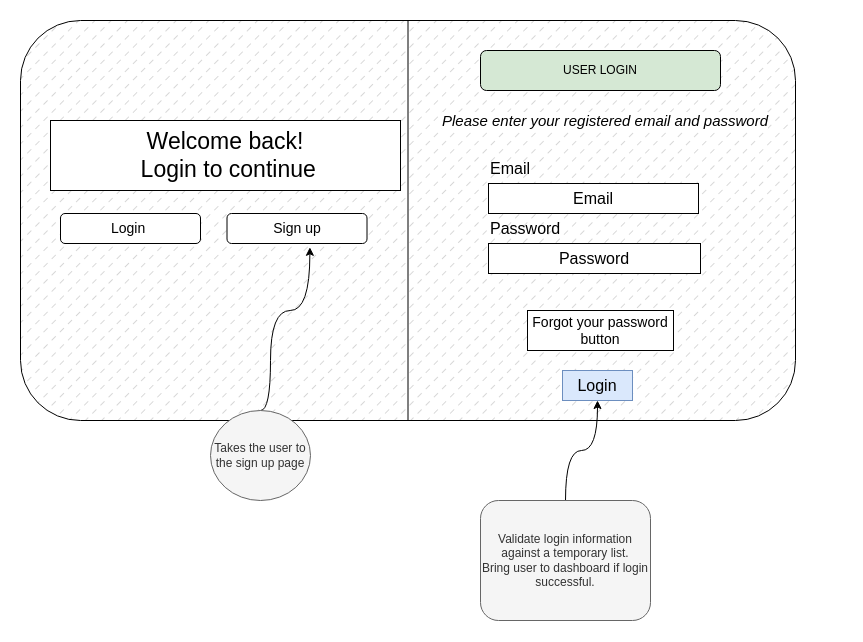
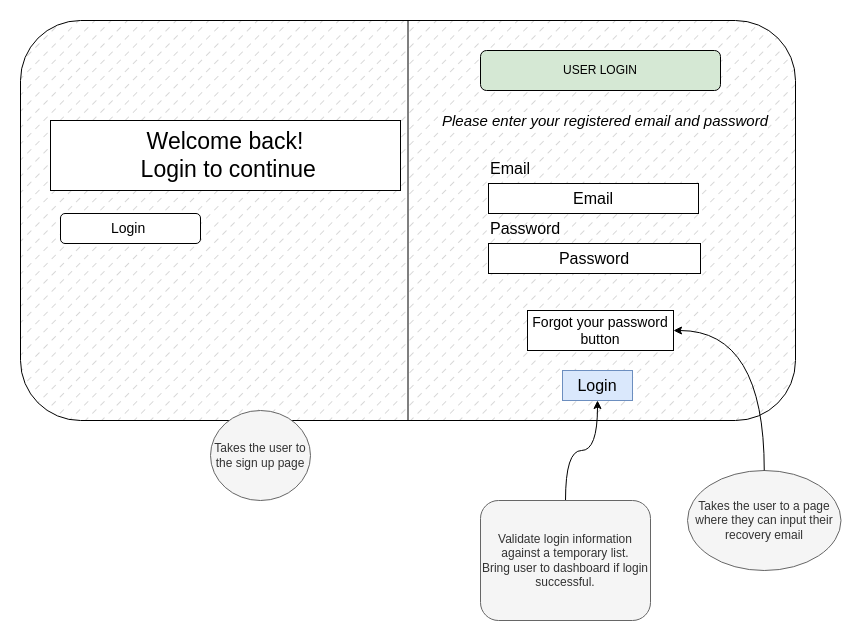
- <mxCell id="3" value="Sign up" style="rounded=1;whiteSpace=wrap;html=1;shadow=0;labelBackgroundColor=default;labelBorderColor=none;fillStyle=solid;fontSize=14;fillColor=default;gradientColor=none;" parent="1" vertex="1"><mxGeometry x="226.5" y="213" width="140" height="30" as="geometry" /></mxCell>
- <mxCell id="4" style="edgeStyle=orthogonalEdgeStyle;rounded=0;orthogonalLoop=1;jettySize=auto;html=1;entryX=0.592;entryY=1.127;entryDx=0;entryDy=0;entryPerimeter=0;fontSize=16;curved=1;exitX=0.5;exitY=0;exitDx=0;exitDy=0;" edge="1" parent="1" source="5" target="3"><mxGeometry relative="1" as="geometry"><Array as="points"><mxPoint x="270" y="410" /><mxPoint x="270" y="310" /><mxPoint x="309" y="310" /></Array></mxGeometry></mxCell>
+ <mxCell id="7" style="edgeStyle=orthogonalEdgeStyle;rounded=0;orthogonalLoop=1;jettySize=auto;html=1;entryX=1;entryY=0.5;entryDx=0;entryDy=0;fontSize=14;curved=1;exitX=0.5;exitY=0;exitDx=0;exitDy=0;" parent="1" source="6" target="14" edge="1"><mxGeometry relative="1" as="geometry"><mxPoint x="772" y="400" as="targetPoint" /><mxPoint x="794.25" y="310" as="sourcePoint" /></mxGeometry></mxCell>
+ <mxCell id="6" value="Takes the user to a page where they can input their recovery email" style="ellipse;whiteSpace=wrap;html=1;shadow=0;labelBackgroundColor=none;labelBorderColor=none;fillStyle=solid;fontSize=12;fillColor=#f5f5f5;strokeColor=#666666;fontColor=#333333;" parent="1" vertex="1"><mxGeometry x="687" y="470" width="153.5" height="100" as="geometry" /></mxCell>
